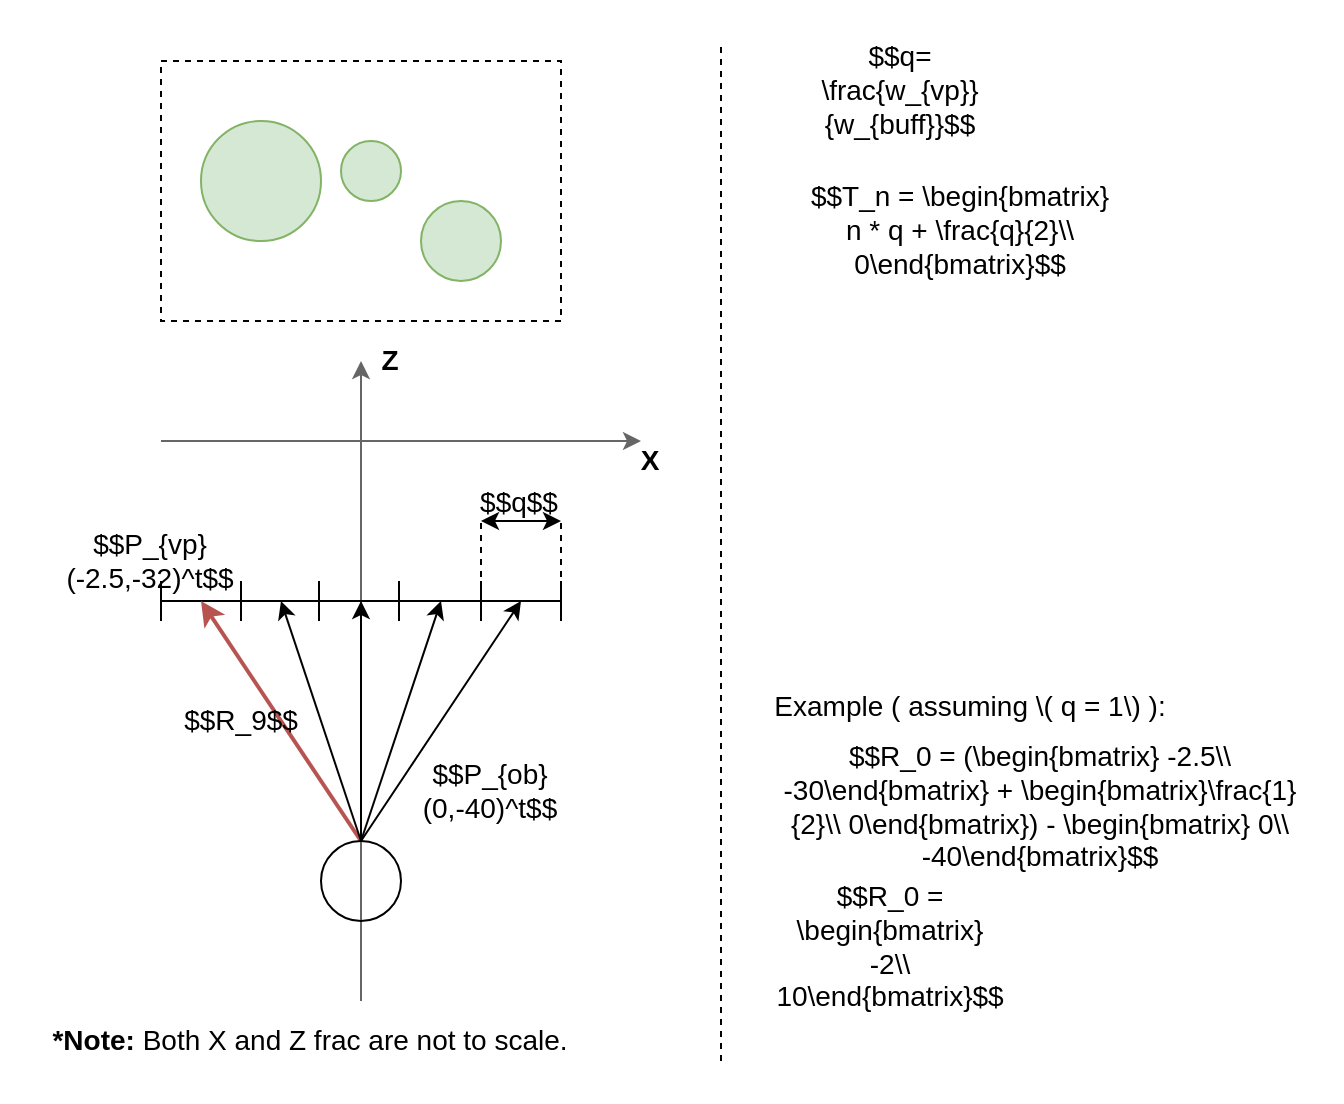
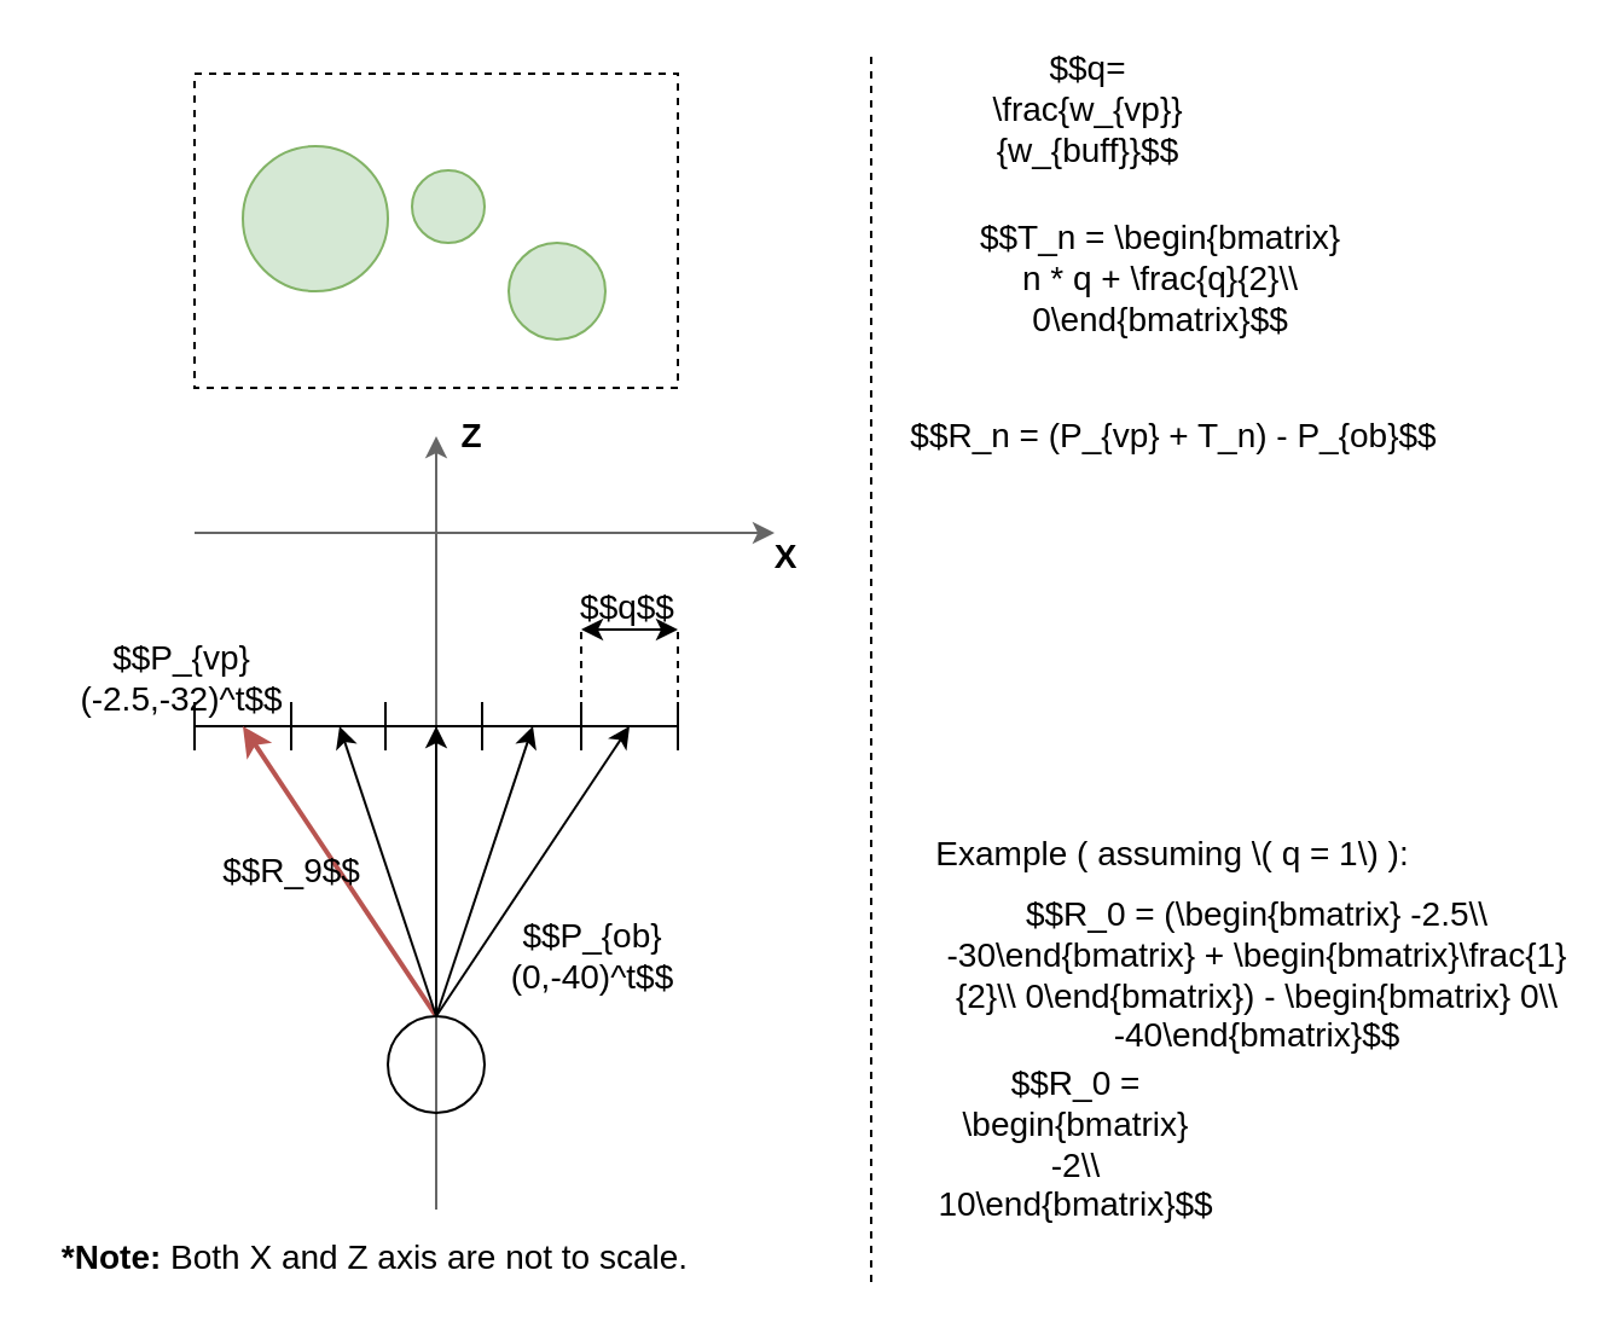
+ <mxCell id="31" value="&lt;div&gt;$$R_n = (P_{vp} + T_n) - P_{ob}$$&lt;/div&gt;" style="text;html=1;align=center;verticalAlign=middle;resizable=0;points=[];autosize=1;strokeColor=none;fillColor=none;fontSize=14;" parent="1" vertex="1"><mxGeometry x="370" y="170" width="230" height="20" as="geometry" /></mxCell>
- <mxCell id="33" value="&lt;b&gt;*Note:&lt;/b&gt; Both X and Z frac are not to scale." style="text;html=1;strokeColor=none;fillColor=none;align=center;verticalAlign=middle;whiteSpace=wrap;rounded=0;dashed=1;fontSize=14;" parent="1" vertex="1"><mxGeometry x="20" y="510" width="270" height="20" as="geometry" /></mxCell>
+ <mxCell id="33" value="&lt;b&gt;*Note:&lt;/b&gt; Both X and Z axis are not to scale." style="text;html=1;strokeColor=none;fillColor=none;align=center;verticalAlign=middle;whiteSpace=wrap;rounded=0;dashed=1;fontSize=14;" parent="1" vertex="1"><mxGeometry x="20" y="510" width="270" height="20" as="geometry" /></mxCell>
